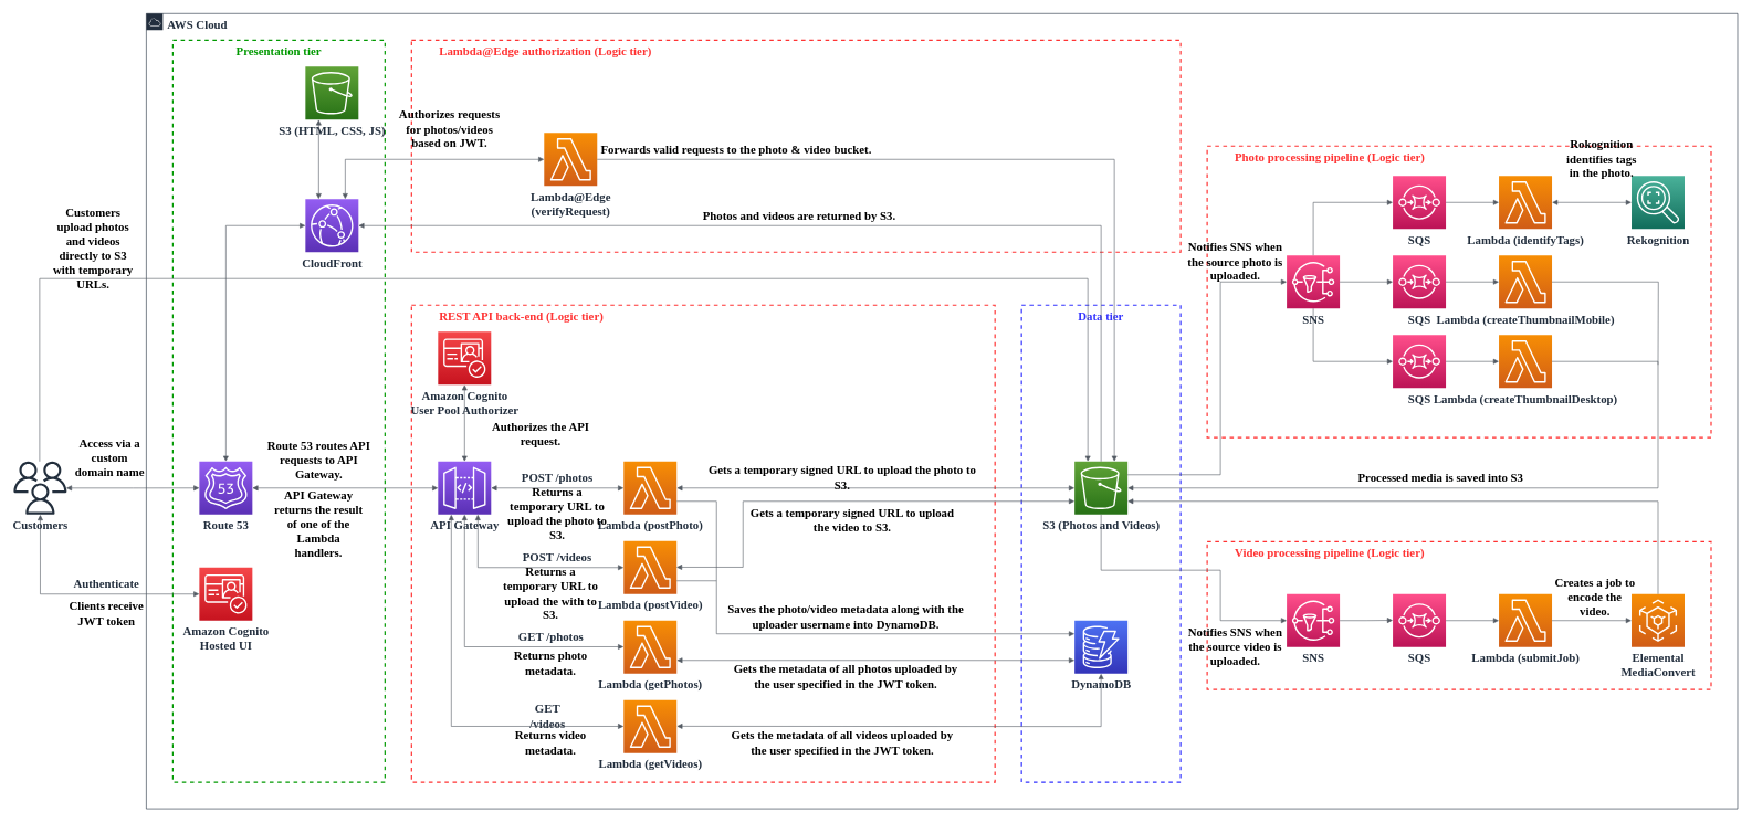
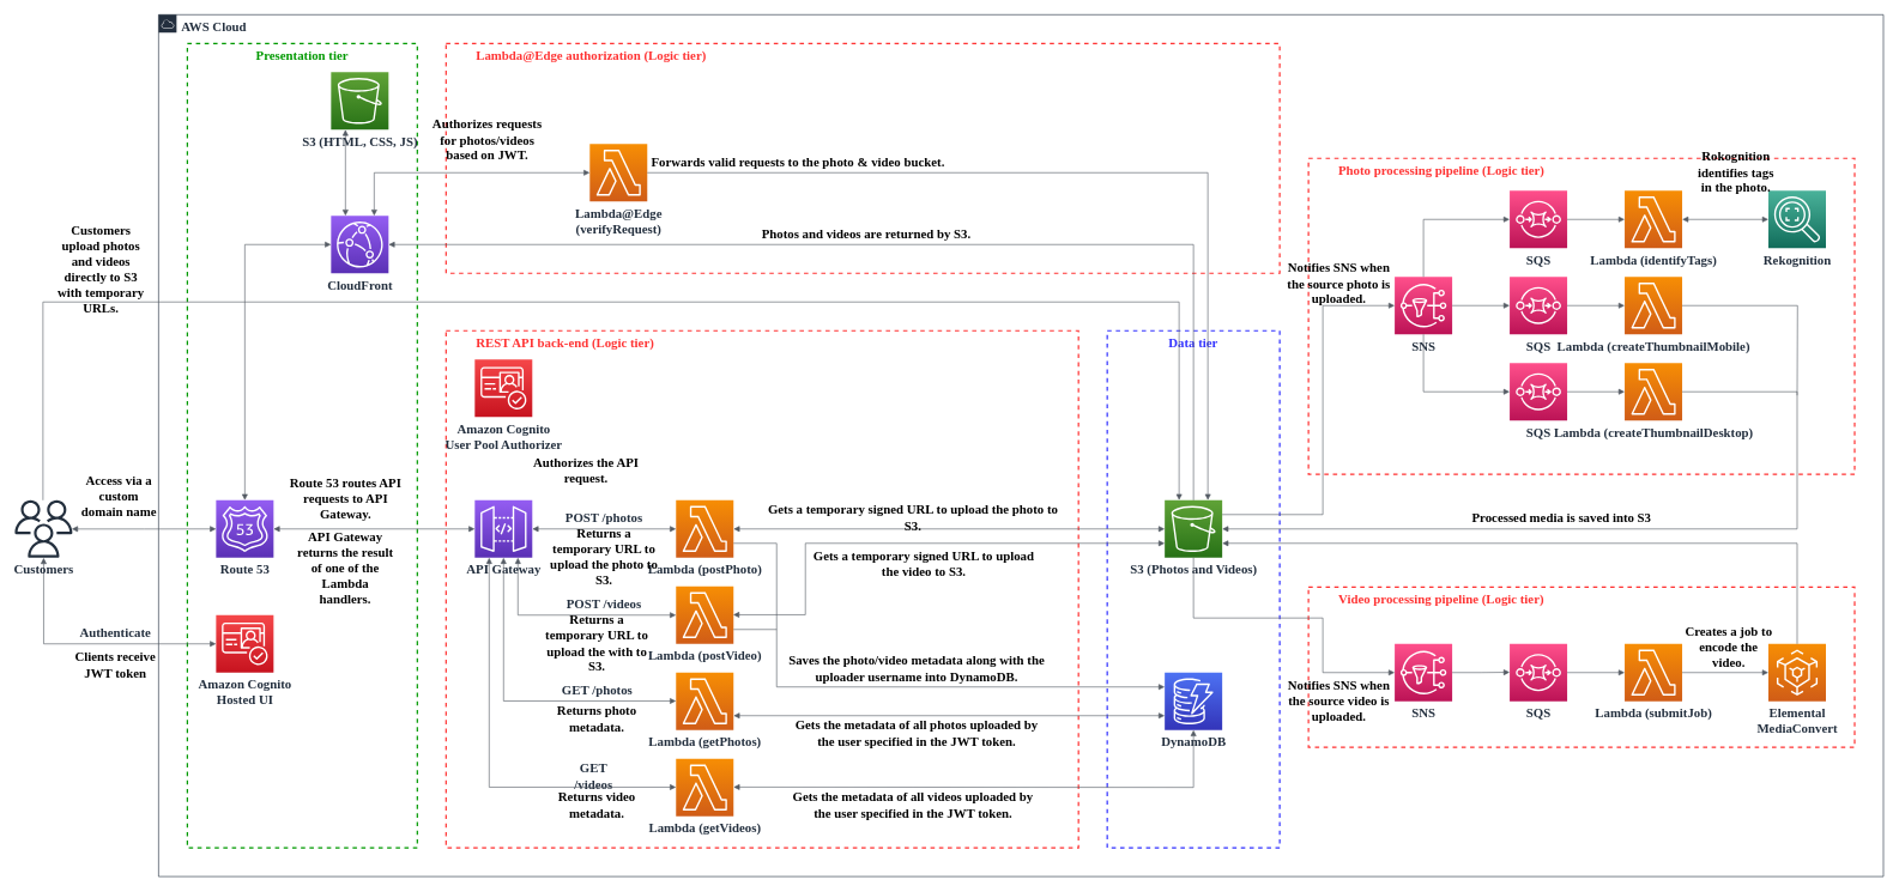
- <mxCell id="32" value="" style="edgeStyle=orthogonalEdgeStyle;html=1;endArrow=block;elbow=vertical;startArrow=block;startFill=1;endFill=1;strokeColor=#545B64;rounded=0;exitX=0.5;exitY=1;exitDx=0;exitDy=0;exitPerimeter=0;entryX=0.5;entryY=0;entryDx=0;entryDy=0;entryPerimeter=0;fontFamily=calibri;fontStyle=1;fontColor=#232F3E;fontSize=18;" edge="1" parent="1" source="23" target="24"><mxGeometry width="100" relative="1" as="geometry"><mxPoint x="620" y="656" as="sourcePoint" /><mxPoint x="720" y="656" as="targetPoint" /></mxGeometry></mxCell>
